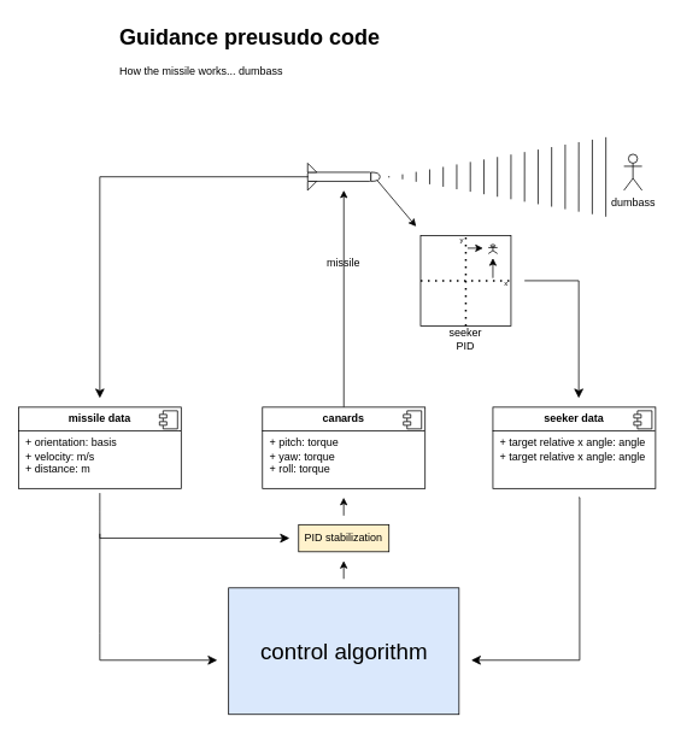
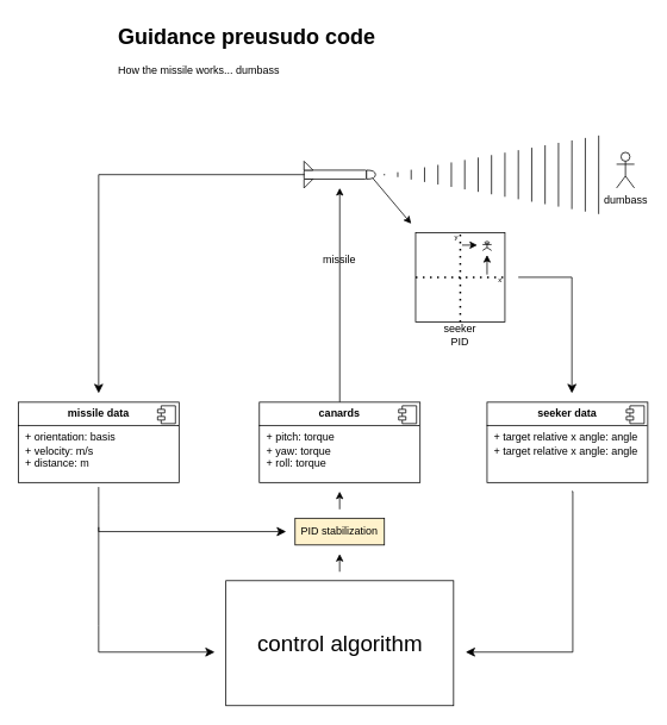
- <mxCell id="30" value="control algorithm" style="html=1;whiteSpace=wrap;fontSize=25;fillColor=#dae8fc;" vertex="1" parent="1"><mxGeometry x="252.5" y="650" width="255" height="140" as="geometry" /></mxCell>
+ <mxCell id="30" value="control algorithm" style="html=1;whiteSpace=wrap;fontSize=25;" vertex="1" parent="1"><mxGeometry x="252.5" y="650" width="255" height="140" as="geometry" /></mxCell>
